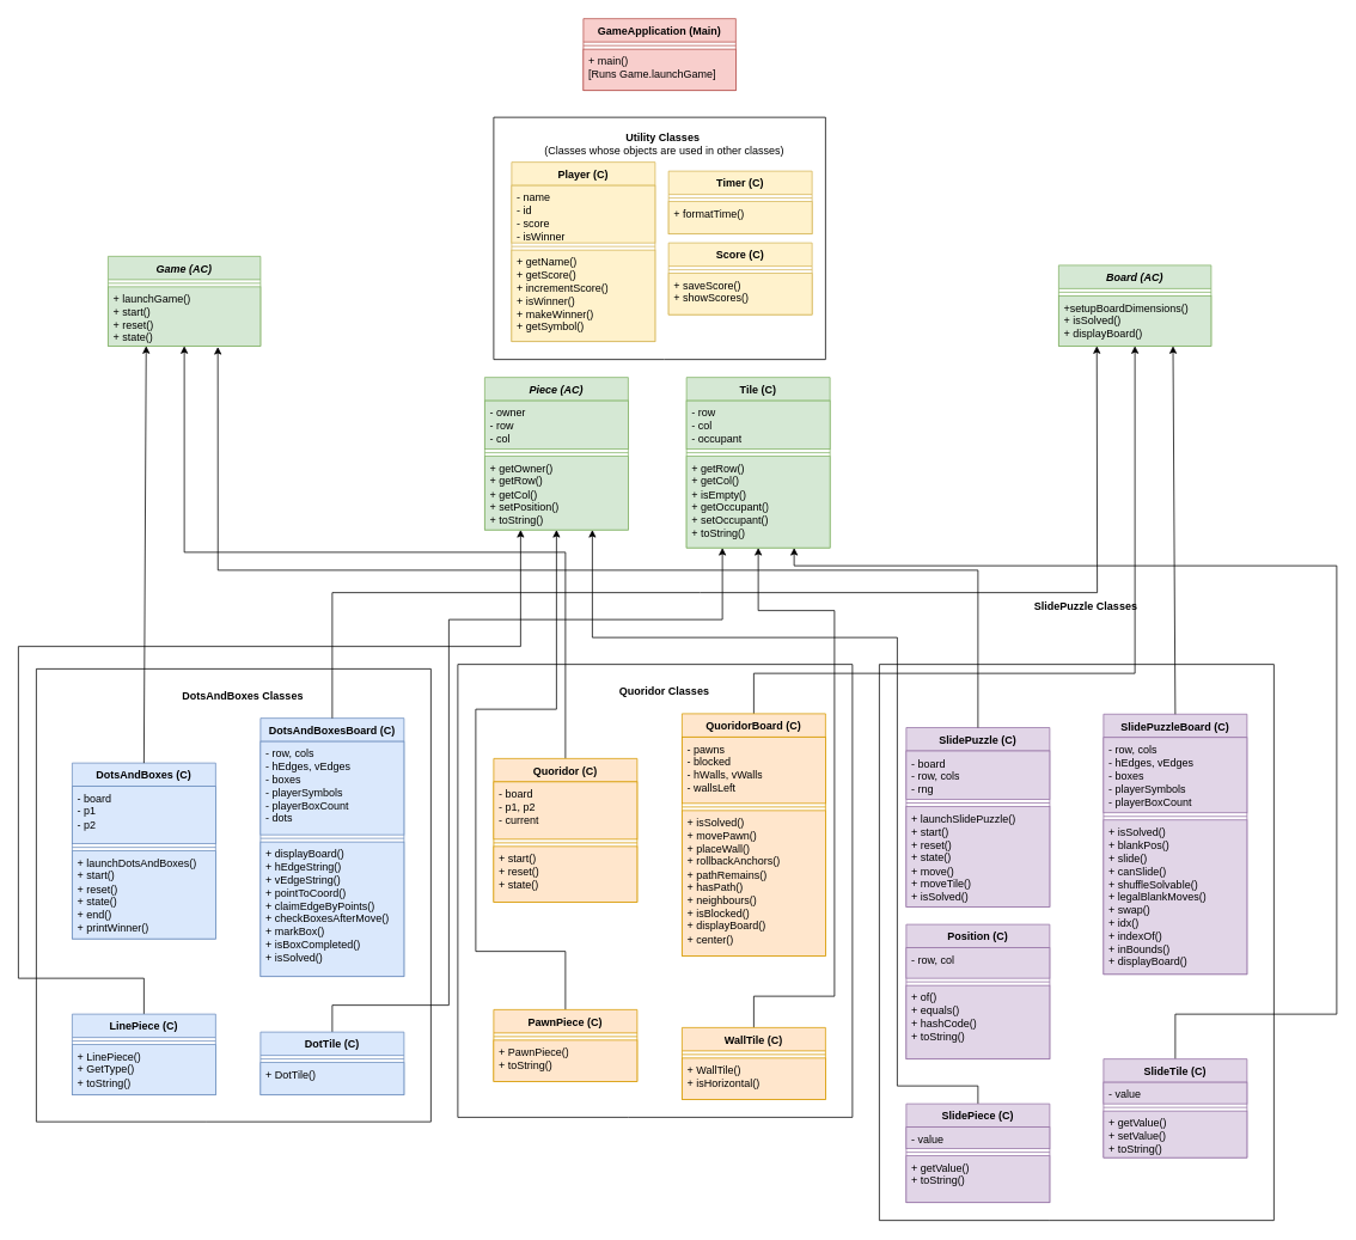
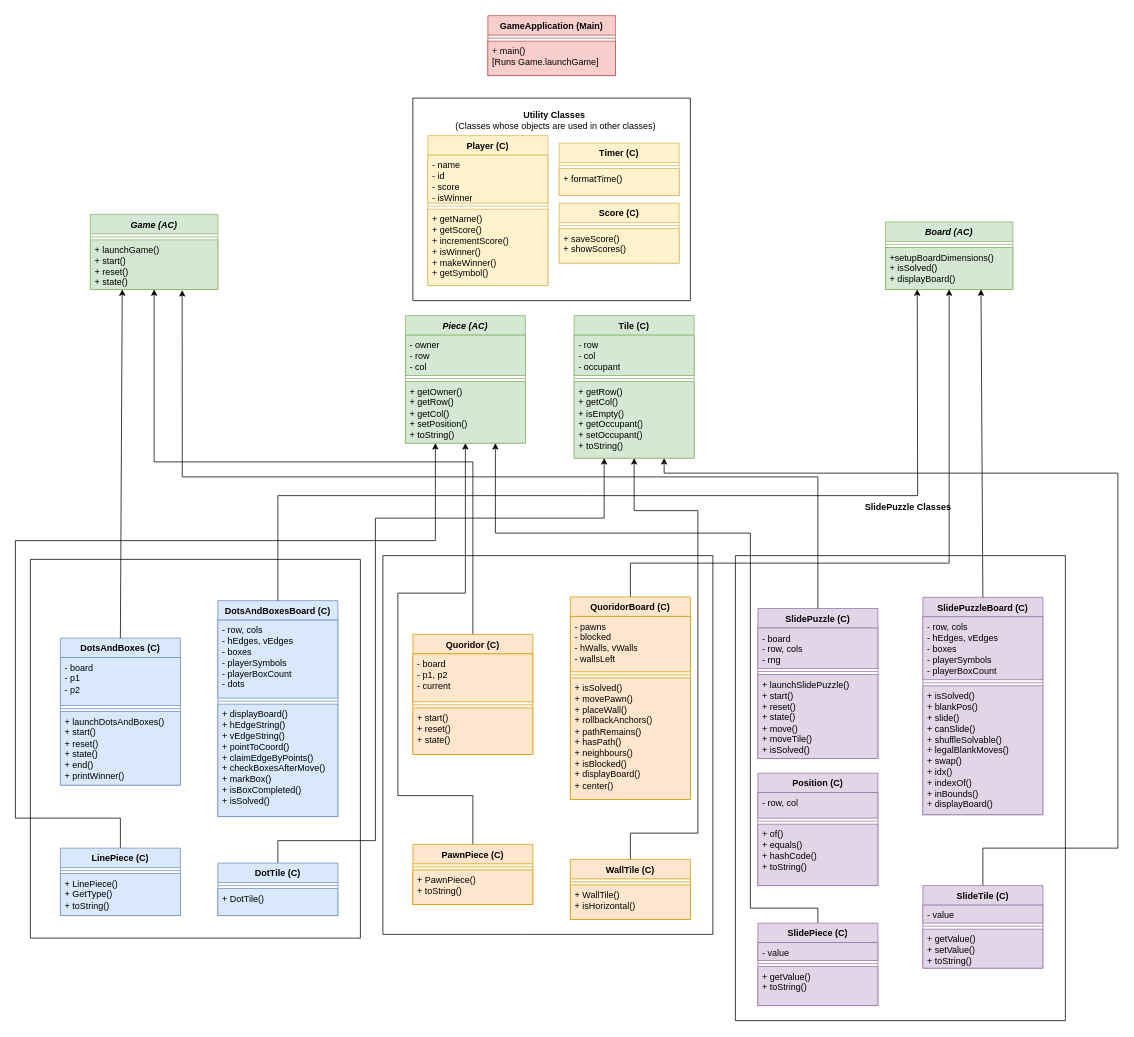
- <mxCell id="96" value="&lt;b&gt;Quoridor Classes&lt;/b&gt;" style="text;html=1;align=center;verticalAlign=middle;resizable=0;points=[];autosize=1;strokeColor=none;fillColor=none;" vertex="1" parent="1"><mxGeometry x="680" y="755" width="120" height="30" as="geometry" /></mxCell>
- <mxCell id="34" value="&lt;b&gt;DotsAndBoxes Classes&lt;/b&gt;" style="text;html=1;align=center;verticalAlign=middle;resizable=0;points=[];autosize=1;strokeColor=none;fillColor=none;" parent="1" vertex="1"><mxGeometry x="190" y="760" width="160" height="30" as="geometry" /></mxCell>
